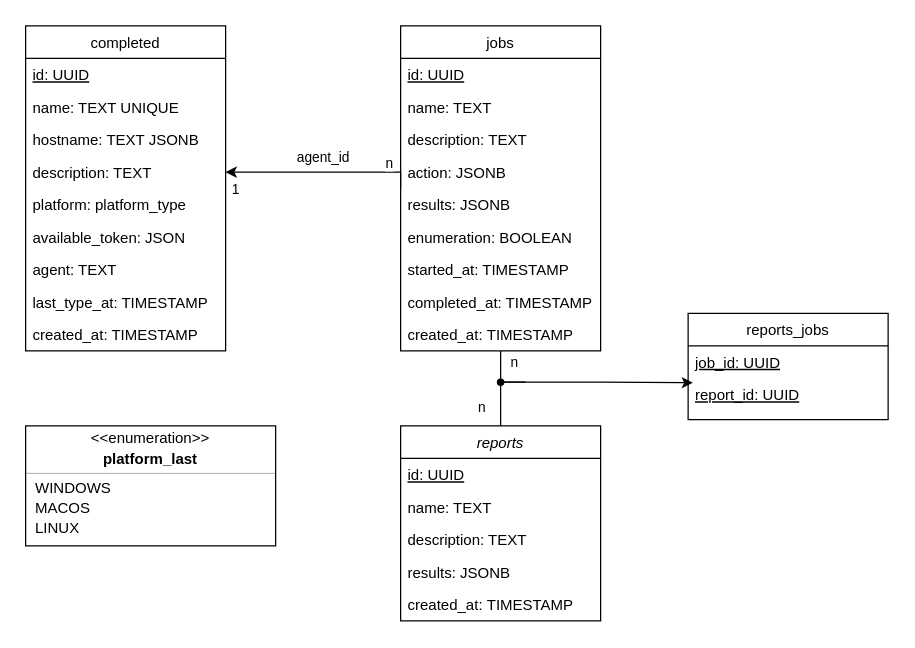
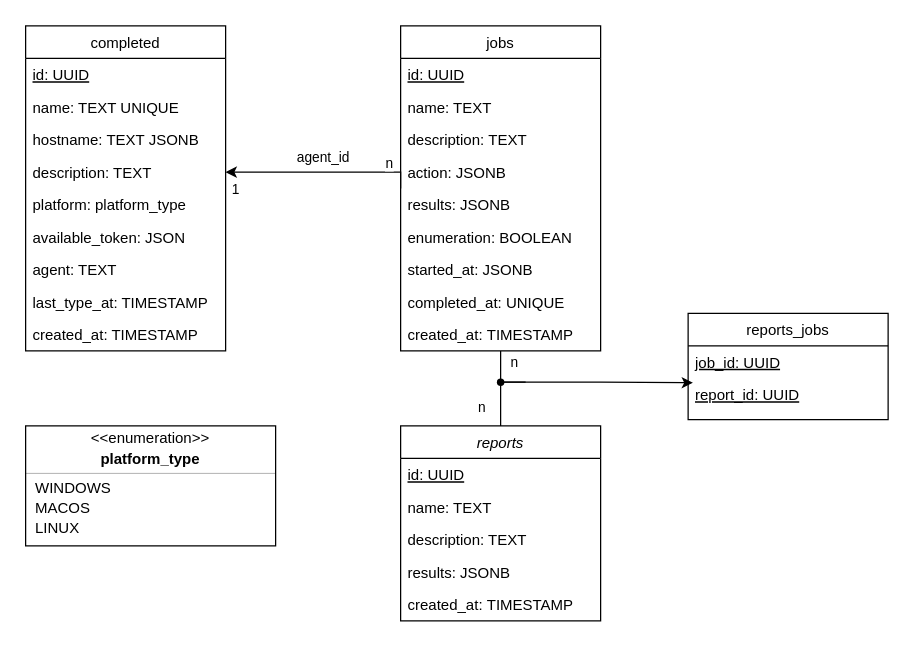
- <mxCell id="23" value="started_at: TIMESTAMP" style="text;align=left;verticalAlign=top;spacingLeft=4;spacingRight=4;overflow=hidden;rotatable=0;points=[[0,0.5],[1,0.5]];portConstraint=eastwest;rounded=0;shadow=0;html=0;" parent="16" vertex="1"><mxGeometry y="182" width="160" height="26" as="geometry" /></mxCell>
+ <mxCell id="23" value="started_at: JSONB" style="text;align=left;verticalAlign=top;spacingLeft=4;spacingRight=4;overflow=hidden;rotatable=0;points=[[0,0.5],[1,0.5]];portConstraint=eastwest;rounded=0;shadow=0;html=0;" parent="16" vertex="1"><mxGeometry y="182" width="160" height="26" as="geometry" /></mxCell>
- <mxCell id="24" value="completed_at: TIMESTAMP" style="text;align=left;verticalAlign=top;spacingLeft=4;spacingRight=4;overflow=hidden;rotatable=0;points=[[0,0.5],[1,0.5]];portConstraint=eastwest;rounded=0;shadow=0;html=0;" parent="16" vertex="1"><mxGeometry y="208" width="160" height="26" as="geometry" /></mxCell>
+ <mxCell id="24" value="completed_at: UNIQUE" style="text;align=left;verticalAlign=top;spacingLeft=4;spacingRight=4;overflow=hidden;rotatable=0;points=[[0,0.5],[1,0.5]];portConstraint=eastwest;rounded=0;shadow=0;html=0;" parent="16" vertex="1"><mxGeometry y="208" width="160" height="26" as="geometry" /></mxCell>
- <mxCell id="43" value="platform_last" style="html=1;align=center;spacing=0;verticalAlign=middle;strokeColor=none;fillColor=none;whiteSpace=wrap;fontStyle=1;" vertex="1" parent="41"><mxGeometry y="20" width="200" height="14" as="geometry" /></mxCell>
+ <mxCell id="43" value="platform_type" style="html=1;align=center;spacing=0;verticalAlign=middle;strokeColor=none;fillColor=none;whiteSpace=wrap;fontStyle=1;" vertex="1" parent="41"><mxGeometry y="20" width="200" height="14" as="geometry" /></mxCell>
